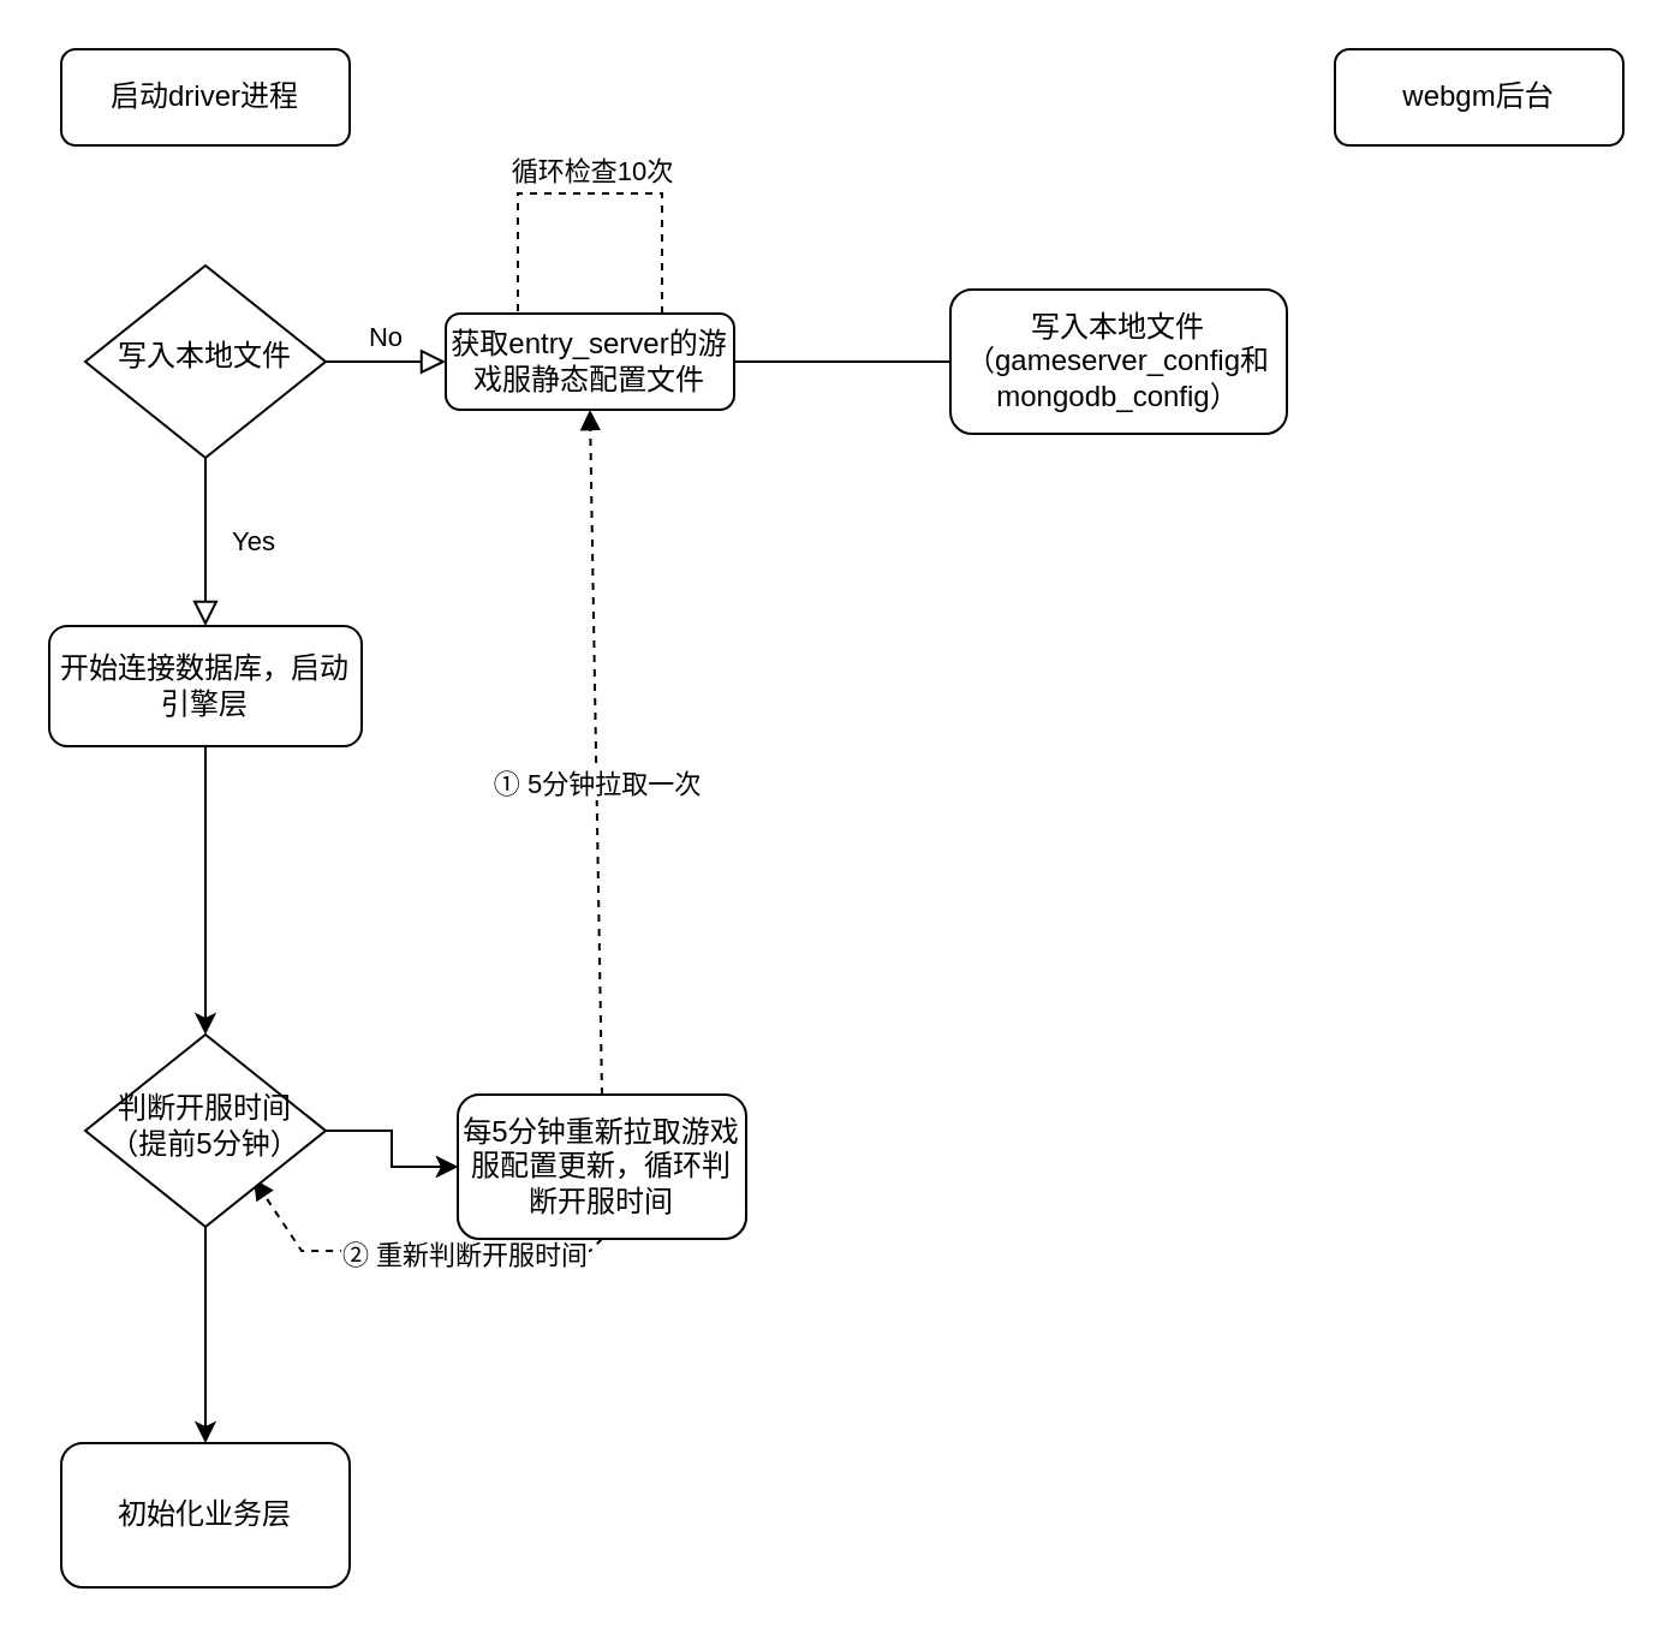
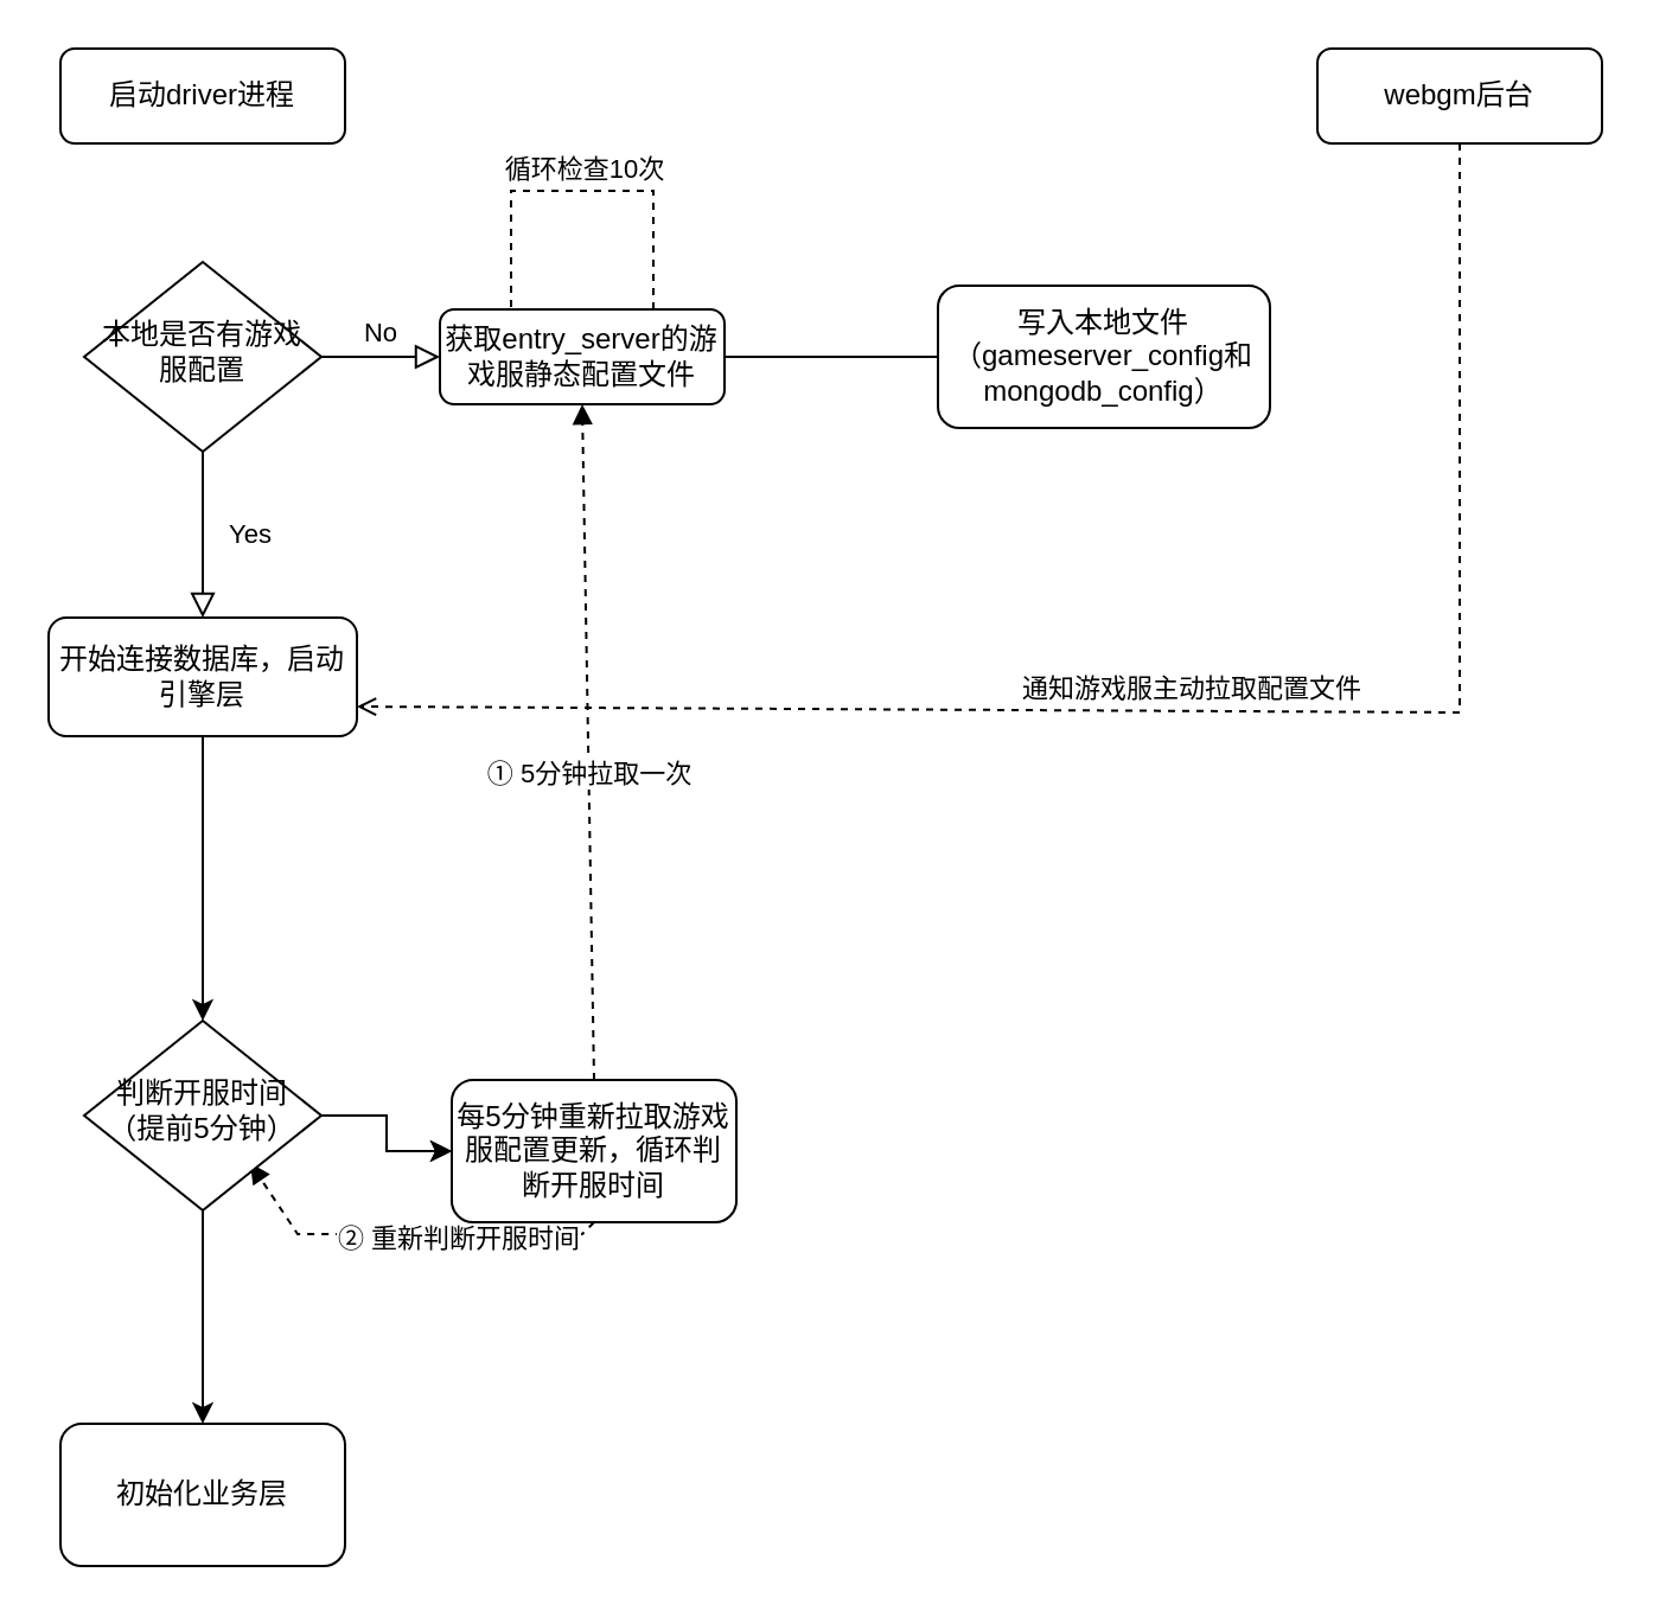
- <mxCell id="5" value="写入本地文件" style="rhombus;whiteSpace=wrap;html=1;shadow=0;fontFamily=Helvetica;fontSize=12;align=center;strokeWidth=1;spacing=6;spacingTop=-4;" parent="1" vertex="1"><mxGeometry x="35" y="110" width="100" height="80" as="geometry" /></mxCell>
+ <mxCell id="5" value="本地是否有游戏服配置" style="rhombus;whiteSpace=wrap;html=1;shadow=0;fontFamily=Helvetica;fontSize=12;align=center;strokeWidth=1;spacing=6;spacingTop=-4;" parent="1" vertex="1"><mxGeometry x="35" y="110" width="100" height="80" as="geometry" /></mxCell>
+ <mxCell id="24" value="通知游戏服主动拉取配置文件" style="html=1;verticalAlign=bottom;labelBackgroundColor=none;endArrow=open;endFill=0;dashed=1;rounded=0;exitX=0.5;exitY=1;exitDx=0;exitDy=0;entryX=1;entryY=0.75;entryDx=0;entryDy=0;" edge="1" parent="1" source="23" target="10"><mxGeometry width="160" relative="1" as="geometry"><mxPoint x="55" y="330" as="sourcePoint" /><mxPoint x="215" y="330" as="targetPoint" /><Array as="points"><mxPoint x="615" y="300" /></Array></mxGeometry></mxCell>
